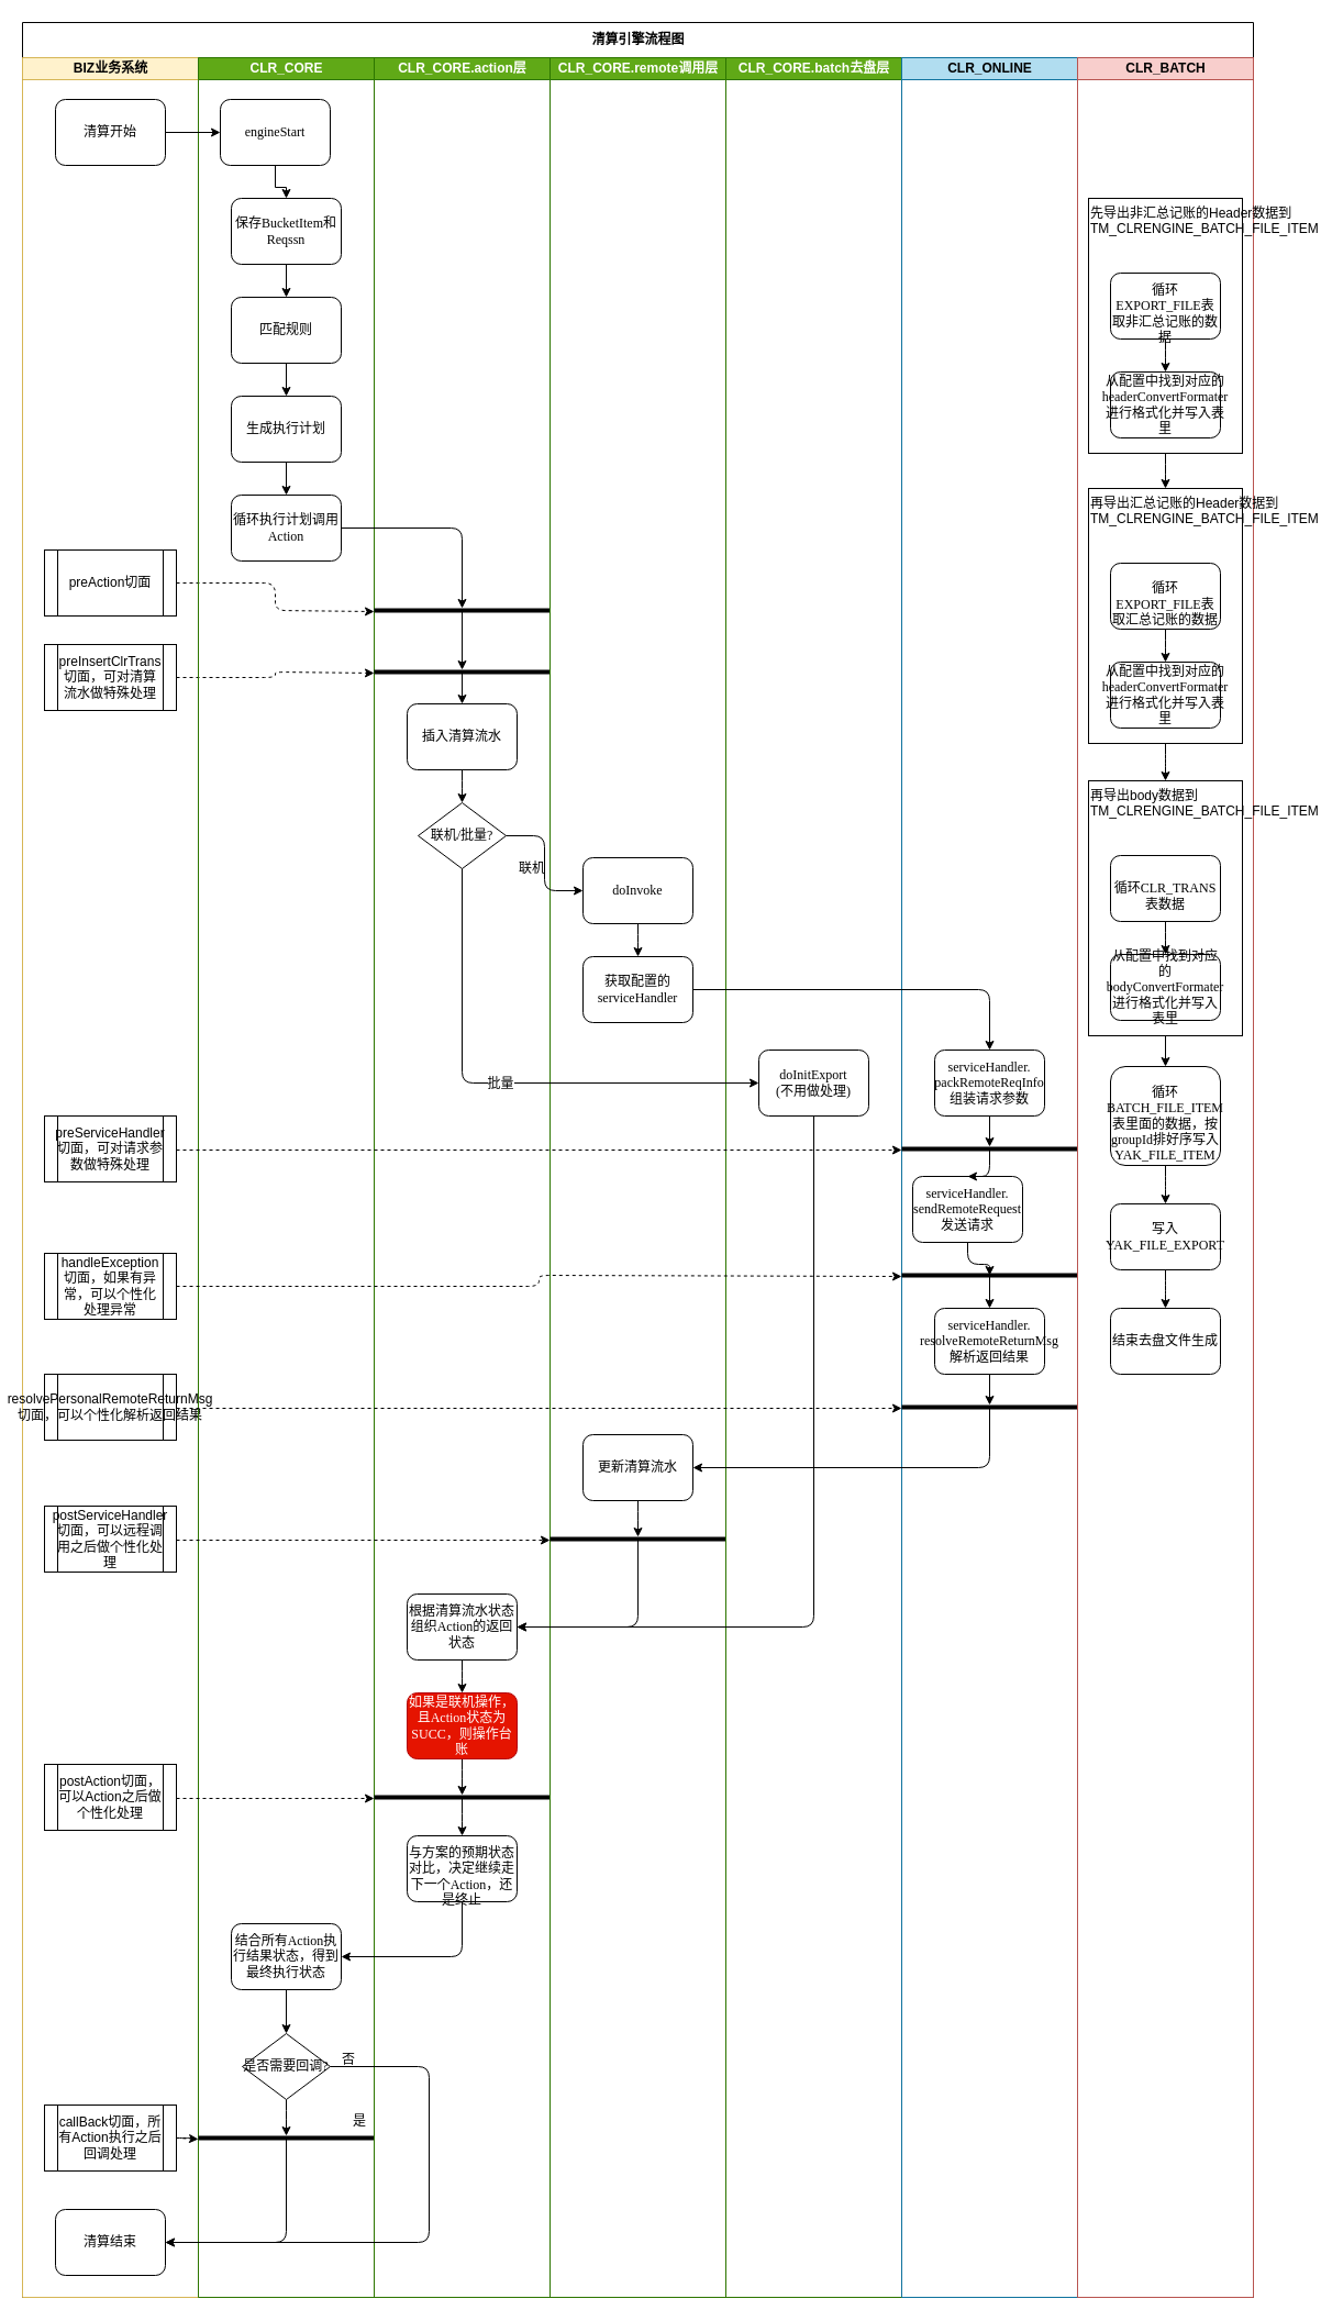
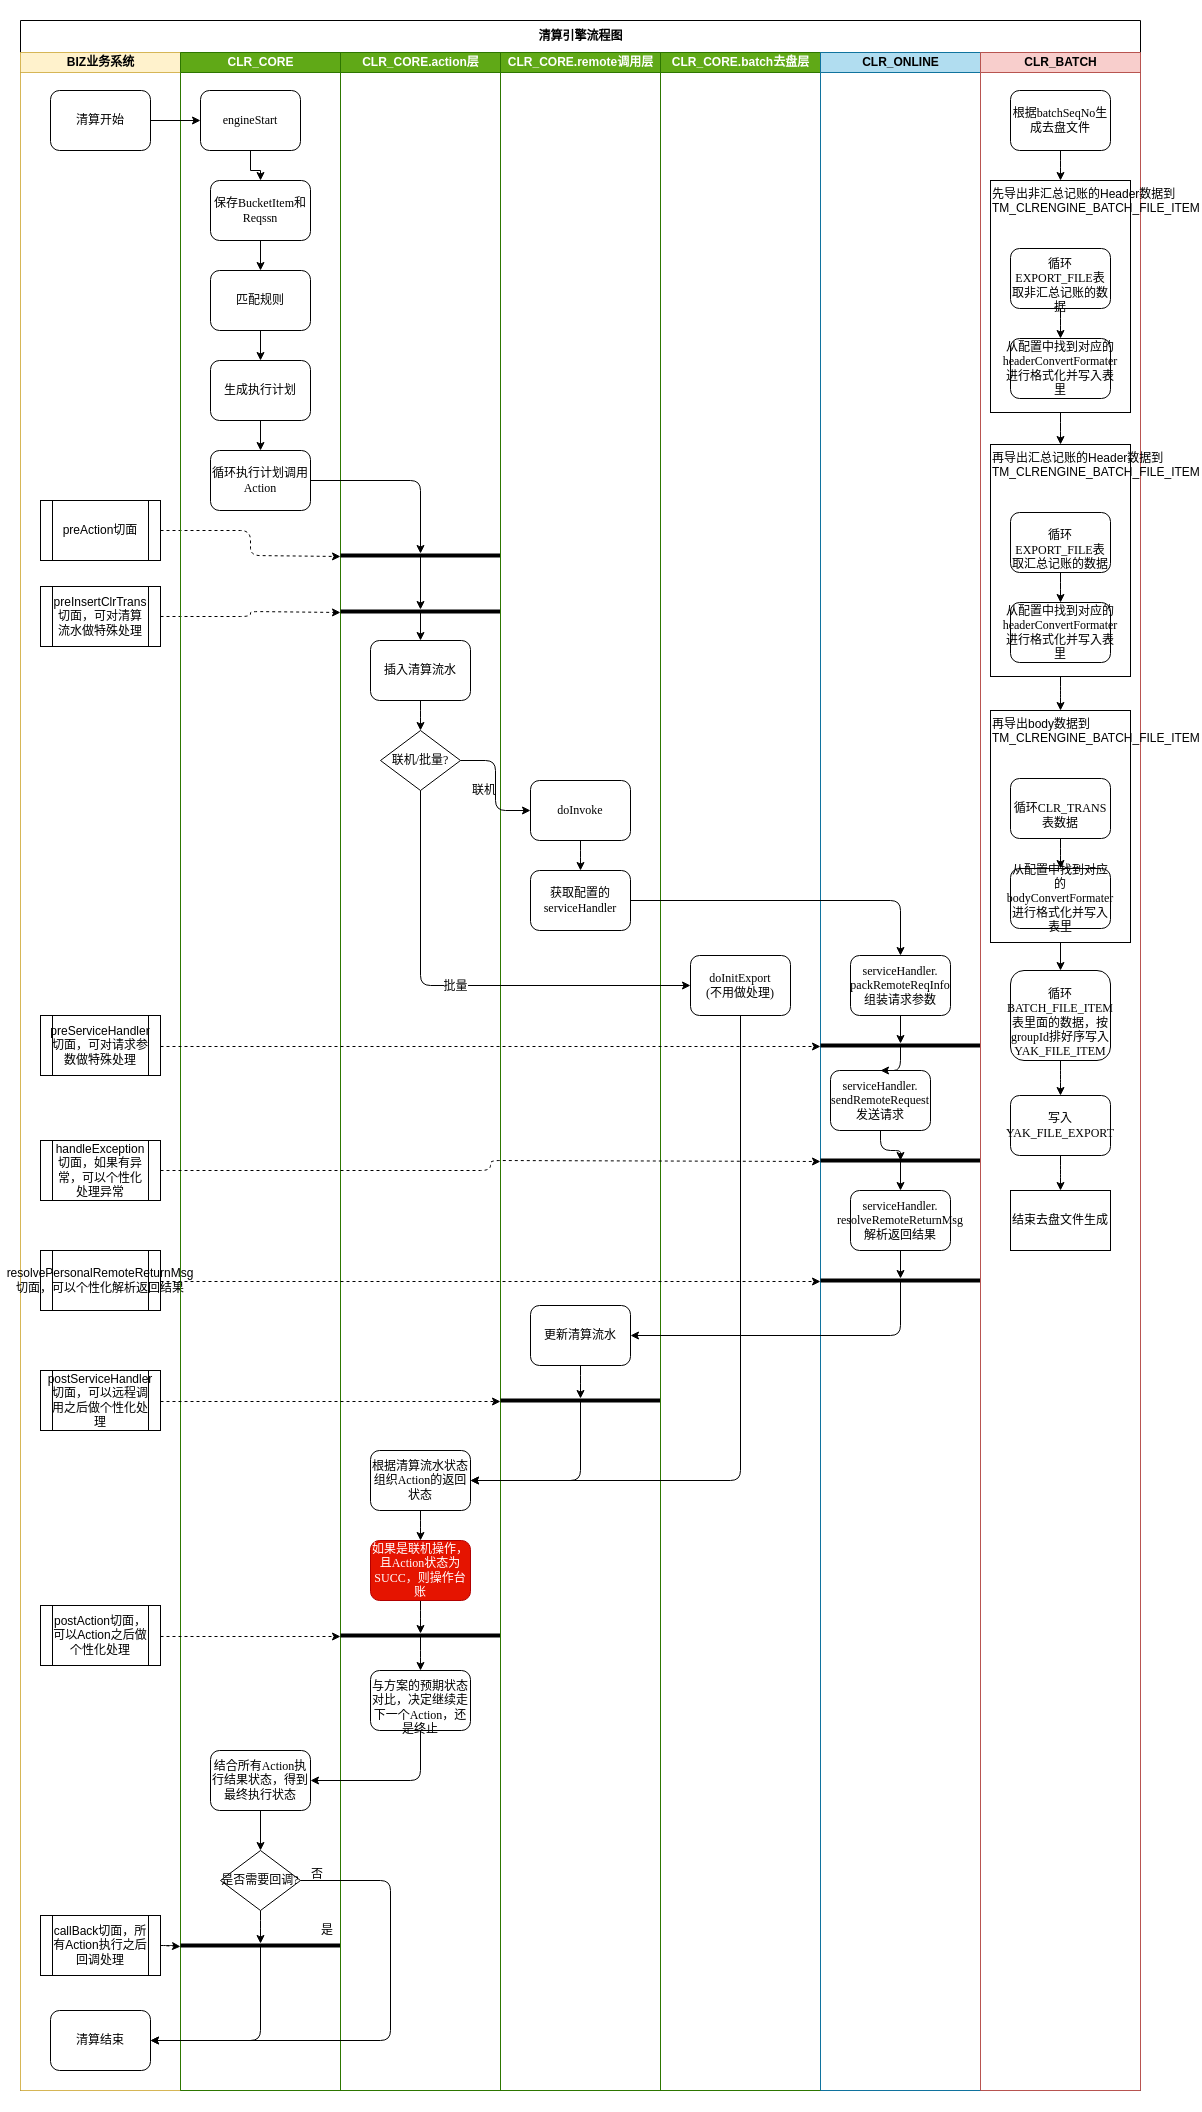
+ <mxCell id="85" value="根据batchSeqNo生成去盘文件" style="rounded=1;whiteSpace=wrap;html=1;shadow=0;labelBackgroundColor=none;strokeColor=#000000;strokeWidth=1;fillColor=#ffffff;fontFamily=Verdana;fontSize=12;fontColor=#000000;align=center;" parent="82" vertex="1"><mxGeometry x="30" y="38" width="100" height="60" as="geometry" /></mxCell>
+ <mxCell id="89" style="edgeStyle=orthogonalEdgeStyle;rounded=1;orthogonalLoop=1;jettySize=auto;html=1;fontSize=12;" parent="82" source="85" target="84" edge="1"><mxGeometry relative="1" as="geometry"><mxPoint x="80" y="148" as="targetPoint" /></mxGeometry></mxCell>
- <mxCell id="104" value="结束去盘文件生成" style="rounded=1;whiteSpace=wrap;html=1;shadow=0;labelBackgroundColor=none;strokeColor=#000000;strokeWidth=1;fillColor=#ffffff;fontFamily=Verdana;fontSize=12;fontColor=#000000;align=center;" parent="82" vertex="1"><mxGeometry x="30" y="1138" width="100" height="60" as="geometry" /></mxCell>
+ <mxCell id="104" value="结束去盘文件生成" style="whiteSpace=wrap;html=1;shadow=0;labelBackgroundColor=none;strokeColor=#000000;strokeWidth=1;fillColor=#ffffff;fontFamily=Verdana;fontSize=12;fontColor=#000000;align=center;rounded=0;" parent="82" vertex="1"><mxGeometry x="30" y="1138" width="100" height="60" as="geometry" /></mxCell>
